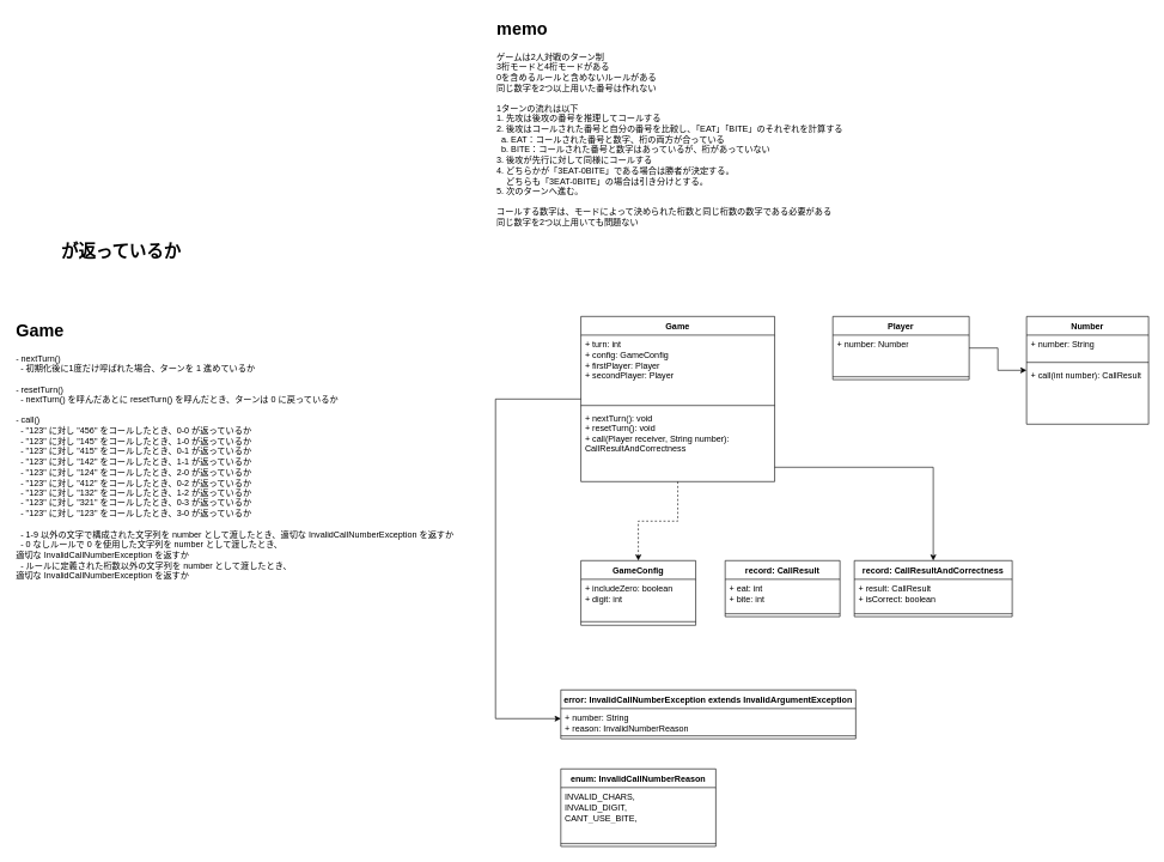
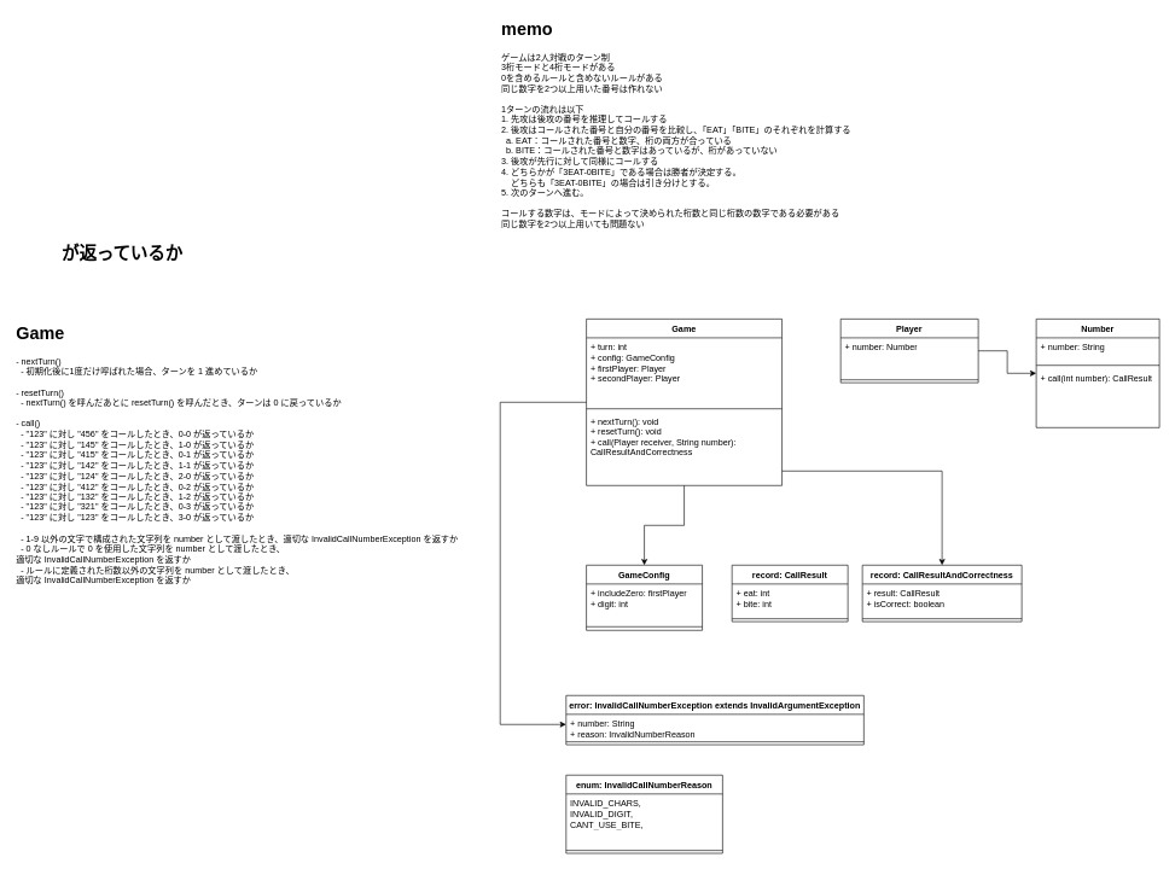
- <mxCell id="2" style="edgeStyle=orthogonalEdgeStyle;rounded=0;orthogonalLoop=1;jettySize=auto;html=1;dashed=1;" parent="1" source="5" target="18" edge="1"><mxGeometry relative="1" as="geometry" /></mxCell>
+ <mxCell id="2" style="edgeStyle=orthogonalEdgeStyle;rounded=0;orthogonalLoop=1;jettySize=auto;html=1;" parent="1" source="5" target="18" edge="1"><mxGeometry relative="1" as="geometry" /></mxCell>
- <mxCell id="19" value="+ includeZero: boolean&lt;div&gt;+ digit: int&lt;/div&gt;" style="text;strokeColor=none;fillColor=none;align=left;verticalAlign=top;spacingLeft=4;spacingRight=4;overflow=hidden;rotatable=0;points=[[0,0.5],[1,0.5]];portConstraint=eastwest;whiteSpace=wrap;html=1;" parent="18" vertex="1"><mxGeometry y="26" width="160" height="54" as="geometry" /></mxCell>
+ <mxCell id="19" value="+ includeZero: firstPlayer&lt;div&gt;+ digit: int&lt;/div&gt;" style="text;strokeColor=none;fillColor=none;align=left;verticalAlign=top;spacingLeft=4;spacingRight=4;overflow=hidden;rotatable=0;points=[[0,0.5],[1,0.5]];portConstraint=eastwest;whiteSpace=wrap;html=1;" parent="18" vertex="1"><mxGeometry y="26" width="160" height="54" as="geometry" /></mxCell>
